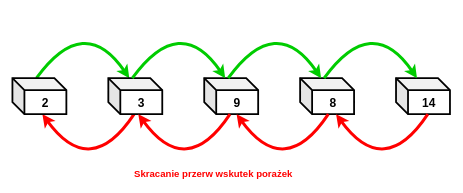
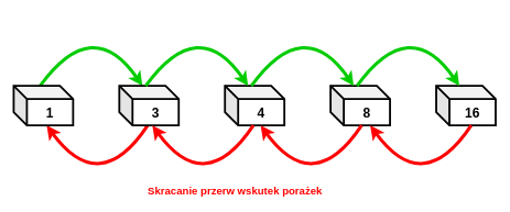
- <mxCell id="5" value="&lt;b&gt;&lt;font style=&quot;font-size: 20px&quot;&gt;2&lt;/font&gt;&lt;/b&gt;" style="shape=cube;whiteSpace=wrap;html=1;boundedLbl=1;backgroundOutline=1;darkOpacity=0.05;darkOpacity2=0.1;strokeWidth=3;" parent="1" vertex="1"><mxGeometry x="20" y="130" width="90" height="60" as="geometry" /></mxCell>
+ <mxCell id="5" value="&lt;b&gt;&lt;font style=&quot;font-size: 20px&quot;&gt;1&lt;/font&gt;&lt;/b&gt;" style="shape=cube;whiteSpace=wrap;html=1;boundedLbl=1;backgroundOutline=1;darkOpacity=0.05;darkOpacity2=0.1;strokeWidth=3;" parent="1" vertex="1"><mxGeometry x="20" y="130" width="90" height="60" as="geometry" /></mxCell>
- <mxCell id="7" value="&lt;b&gt;&lt;font style=&quot;font-size: 20px&quot;&gt;9&lt;/font&gt;&lt;/b&gt;" style="shape=cube;whiteSpace=wrap;html=1;boundedLbl=1;backgroundOutline=1;darkOpacity=0.05;darkOpacity2=0.1;strokeWidth=3;" parent="1" vertex="1"><mxGeometry x="340" y="130" width="90" height="60" as="geometry" /></mxCell>
+ <mxCell id="7" value="&lt;b&gt;&lt;font style=&quot;font-size: 20px&quot;&gt;4&lt;/font&gt;&lt;/b&gt;" style="shape=cube;whiteSpace=wrap;html=1;boundedLbl=1;backgroundOutline=1;darkOpacity=0.05;darkOpacity2=0.1;strokeWidth=3;" parent="1" vertex="1"><mxGeometry x="340" y="130" width="90" height="60" as="geometry" /></mxCell>
- <mxCell id="9" value="&lt;b&gt;&lt;font style=&quot;font-size: 20px&quot;&gt;14&lt;/font&gt;&lt;/b&gt;" style="shape=cube;whiteSpace=wrap;html=1;boundedLbl=1;backgroundOutline=1;darkOpacity=0.05;darkOpacity2=0.1;strokeWidth=3;" parent="1" vertex="1"><mxGeometry x="660" y="130" width="90" height="60" as="geometry" /></mxCell>
+ <mxCell id="9" value="&lt;b&gt;&lt;font style=&quot;font-size: 20px&quot;&gt;16&lt;/font&gt;&lt;/b&gt;" style="shape=cube;whiteSpace=wrap;html=1;boundedLbl=1;backgroundOutline=1;darkOpacity=0.05;darkOpacity2=0.1;strokeWidth=3;" parent="1" vertex="1"><mxGeometry x="660" y="130" width="90" height="60" as="geometry" /></mxCell>
